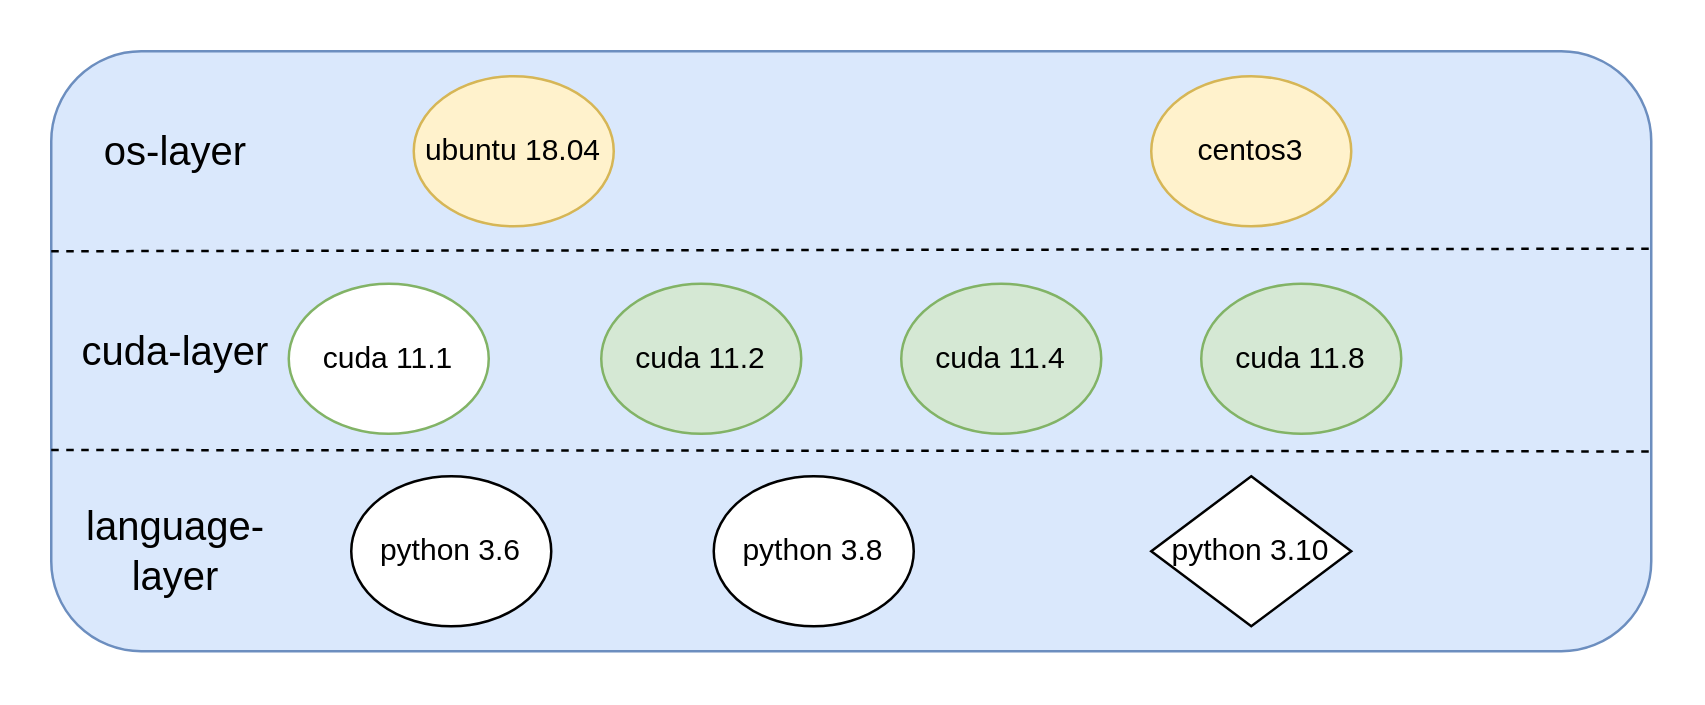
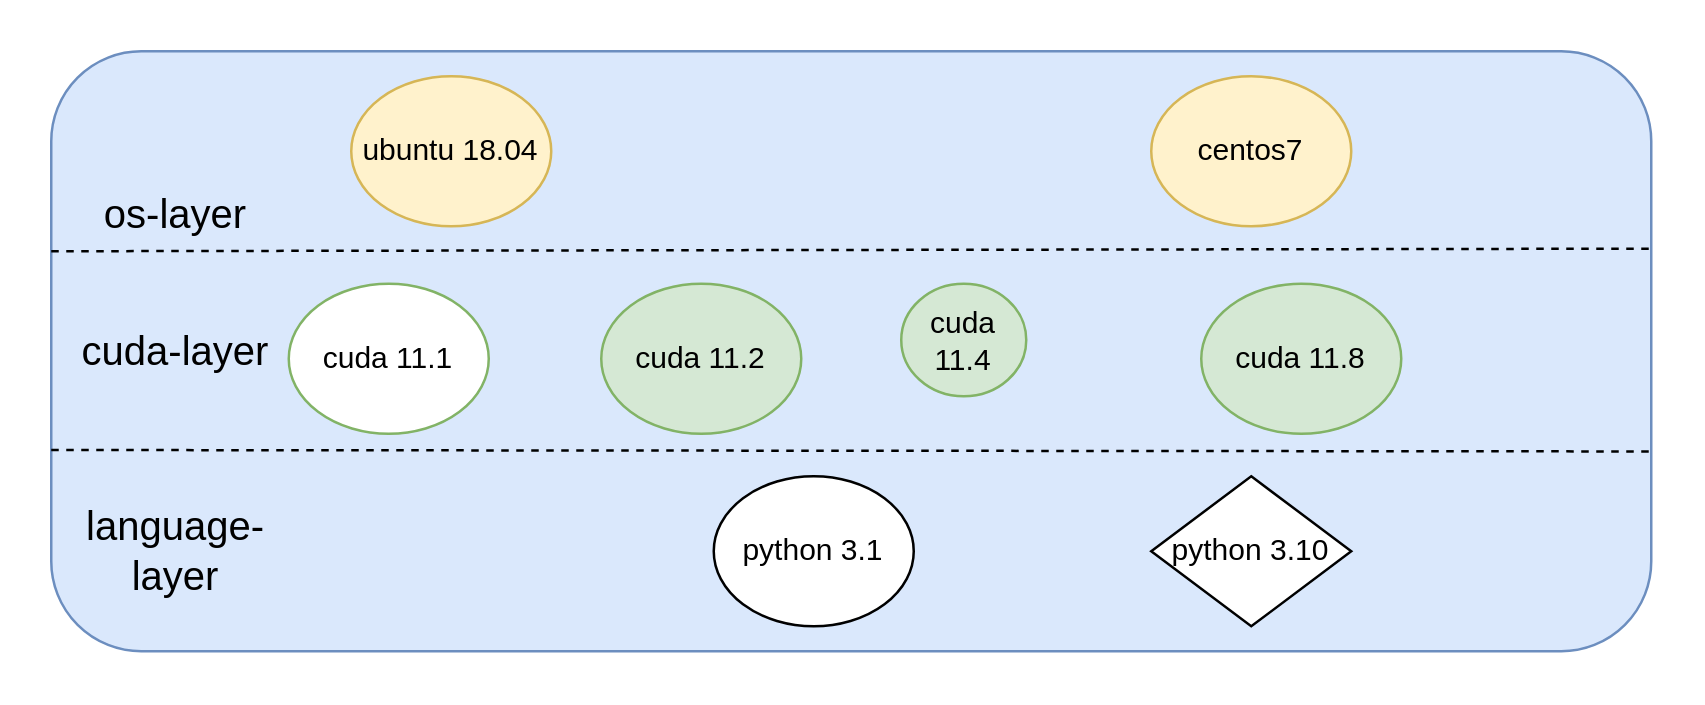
- <mxCell id="5" value="os-layer" style="text;html=1;strokeColor=none;fillColor=none;align=center;verticalAlign=middle;whiteSpace=wrap;rounded=0;fontSize=16;" vertex="1" parent="1"><mxGeometry x="40" y="45" width="60" height="30" as="geometry" /></mxCell>
+ <mxCell id="5" value="os-layer" style="text;html=1;strokeColor=none;fillColor=none;align=center;verticalAlign=middle;whiteSpace=wrap;rounded=0;fontSize=16;" vertex="1" parent="1"><mxGeometry x="40" y="70" width="60" height="30" as="geometry" /></mxCell>
- <mxCell id="3" value="ubuntu 18.04" style="ellipse;whiteSpace=wrap;html=1;fillColor=#fff2cc;strokeColor=#d6b656;" vertex="1" parent="1"><mxGeometry x="165" y="30" width="80" height="60" as="geometry" /></mxCell>
+ <mxCell id="3" value="ubuntu 18.04" style="ellipse;whiteSpace=wrap;html=1;fillColor=#fff2cc;strokeColor=#d6b656;" vertex="1" parent="1"><mxGeometry x="140" y="30" width="80" height="60" as="geometry" /></mxCell>
- <mxCell id="11" value="centos3" style="ellipse;whiteSpace=wrap;html=1;fillColor=#fff2cc;strokeColor=#d6b656;" vertex="1" parent="1"><mxGeometry x="460" y="30" width="80" height="60" as="geometry" /></mxCell>
+ <mxCell id="11" value="centos7" style="ellipse;whiteSpace=wrap;html=1;fillColor=#fff2cc;strokeColor=#d6b656;" vertex="1" parent="1"><mxGeometry x="460" y="30" width="80" height="60" as="geometry" /></mxCell>
- <mxCell id="9" value="cuda 11.4" style="ellipse;whiteSpace=wrap;html=1;fillColor=#d5e8d4;strokeColor=#82b366;" vertex="1" parent="1"><mxGeometry x="360" y="113" width="80" height="60" as="geometry" /></mxCell>
+ <mxCell id="9" value="cuda 11.4" style="ellipse;whiteSpace=wrap;html=1;fillColor=#d5e8d4;strokeColor=#82b366;" vertex="1" parent="1"><mxGeometry x="360" y="113" width="50" height="45" as="geometry" /></mxCell>
- <mxCell id="14" value="python 3.6" style="ellipse;whiteSpace=wrap;html=1;" vertex="1" parent="1"><mxGeometry x="140" y="190" width="80" height="60" as="geometry" /></mxCell>
- <mxCell id="15" value="python 3.8" style="ellipse;whiteSpace=wrap;html=1;" vertex="1" parent="1"><mxGeometry x="285" y="190" width="80" height="60" as="geometry" /></mxCell>
+ <mxCell id="15" value="python 3.1" style="ellipse;whiteSpace=wrap;html=1;" vertex="1" parent="1"><mxGeometry x="285" y="190" width="80" height="60" as="geometry" /></mxCell>
